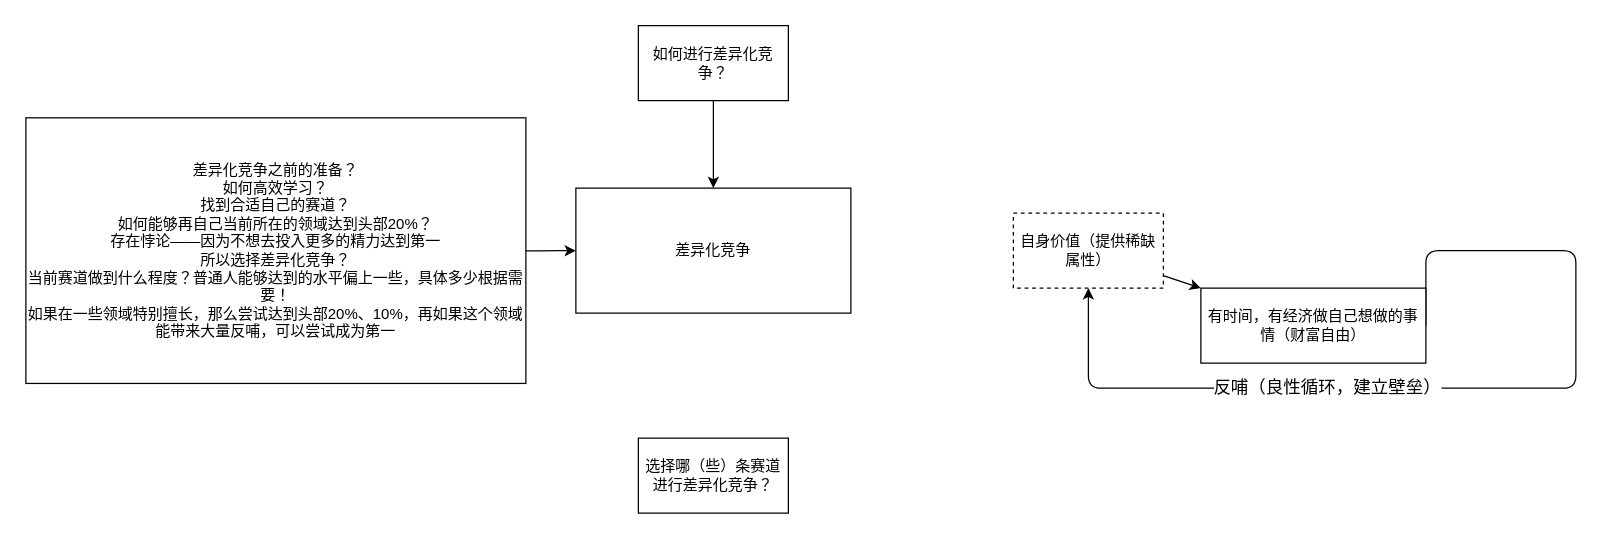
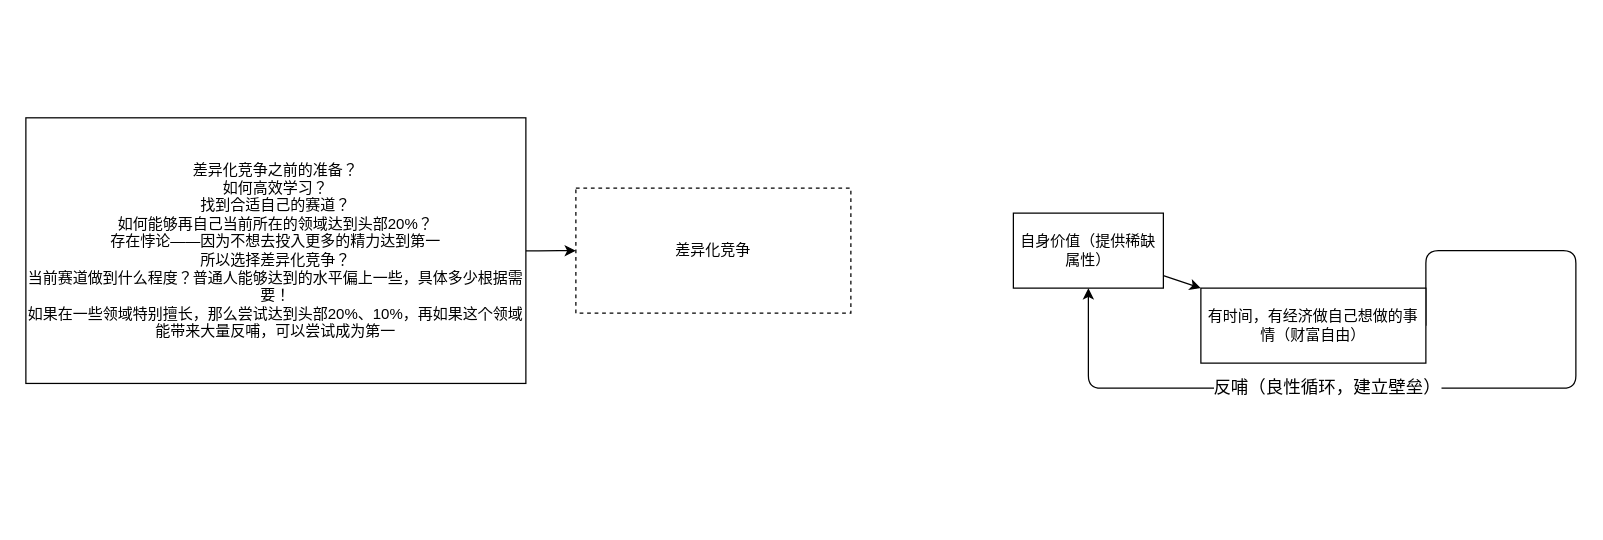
- <mxCell id="9" value="如何进行差异化竞争？" style="rounded=0;whiteSpace=wrap;html=1;" vertex="1" parent="1"><mxGeometry x="510" y="20" width="120" height="60" as="geometry" /></mxCell>
- <mxCell id="8" value="" style="edgeStyle=orthogonalEdgeStyle;html=1;" edge="1" parent="1" source="9" target="2"><mxGeometry relative="1" as="geometry" /></mxCell>
- <mxCell id="2" value="差异化竞争" style="whiteSpace=wrap;html=1;" vertex="1" parent="1"><mxGeometry x="460" y="150" width="220" height="100" as="geometry" /></mxCell>
+ <mxCell id="2" value="差异化竞争" style="whiteSpace=wrap;html=1;dashed=1;" vertex="1" parent="1"><mxGeometry x="460" y="150" width="220" height="100" as="geometry" /></mxCell>
- <mxCell id="4" value="自身价值（提供稀缺属性）" style="whiteSpace=wrap;html=1;dashed=1;" vertex="1" parent="1"><mxGeometry x="810" y="170" width="120" height="60" as="geometry" /></mxCell>
+ <mxCell id="4" value="自身价值（提供稀缺属性）" style="whiteSpace=wrap;html=1;" vertex="1" parent="1"><mxGeometry x="810" y="170" width="120" height="60" as="geometry" /></mxCell>
- <mxCell id="10" value="选择哪（些）条赛道进行差异化竞争？" style="rounded=0;whiteSpace=wrap;html=1;" vertex="1" parent="1"><mxGeometry x="510" y="350" width="120" height="60" as="geometry" /></mxCell>
